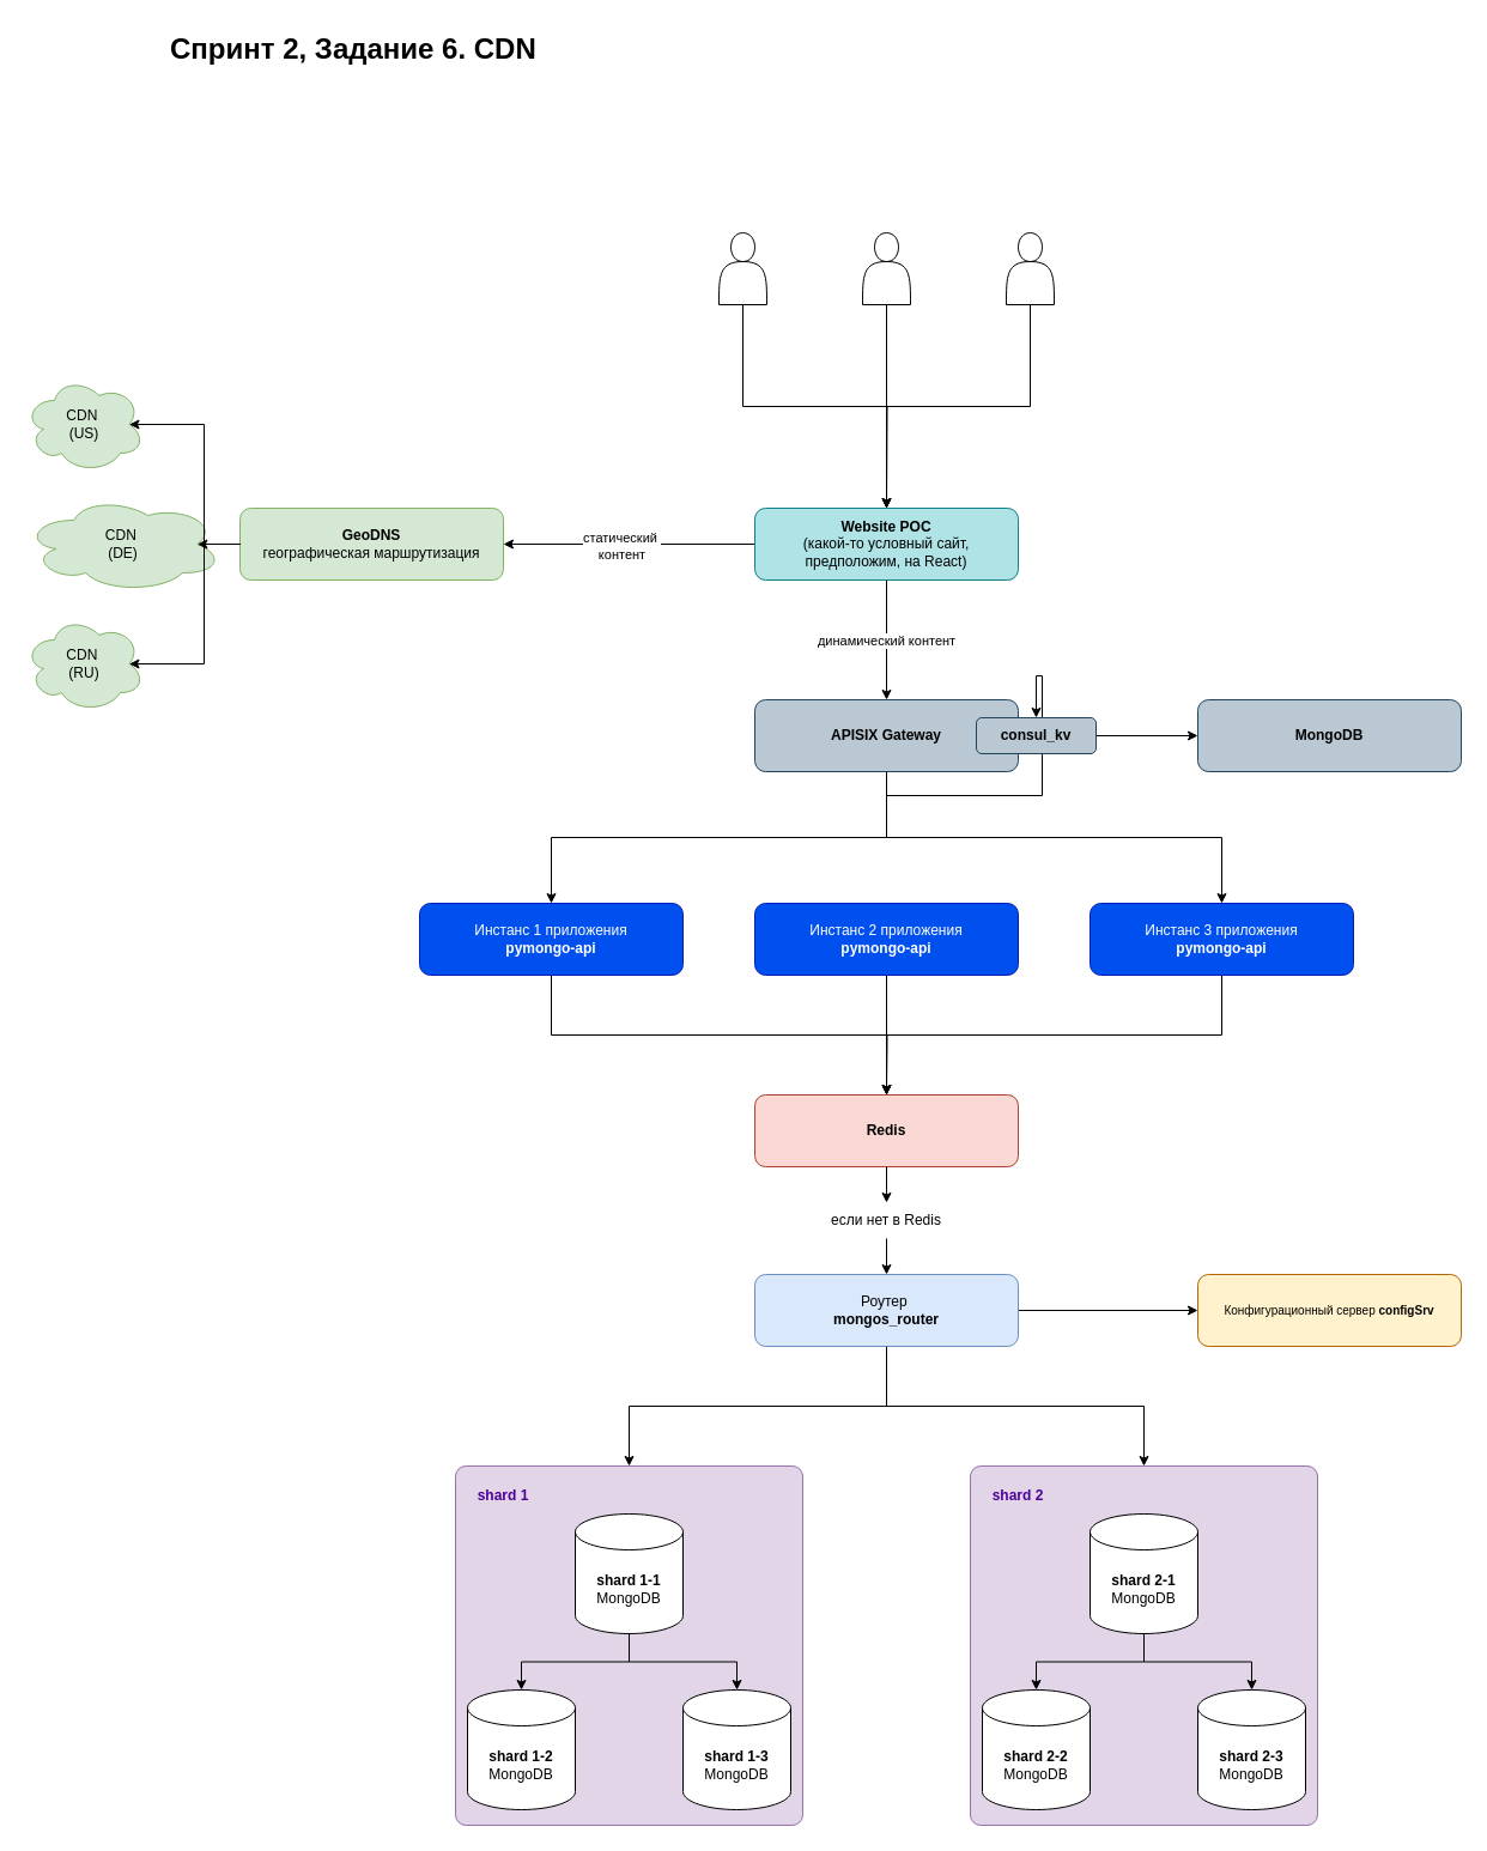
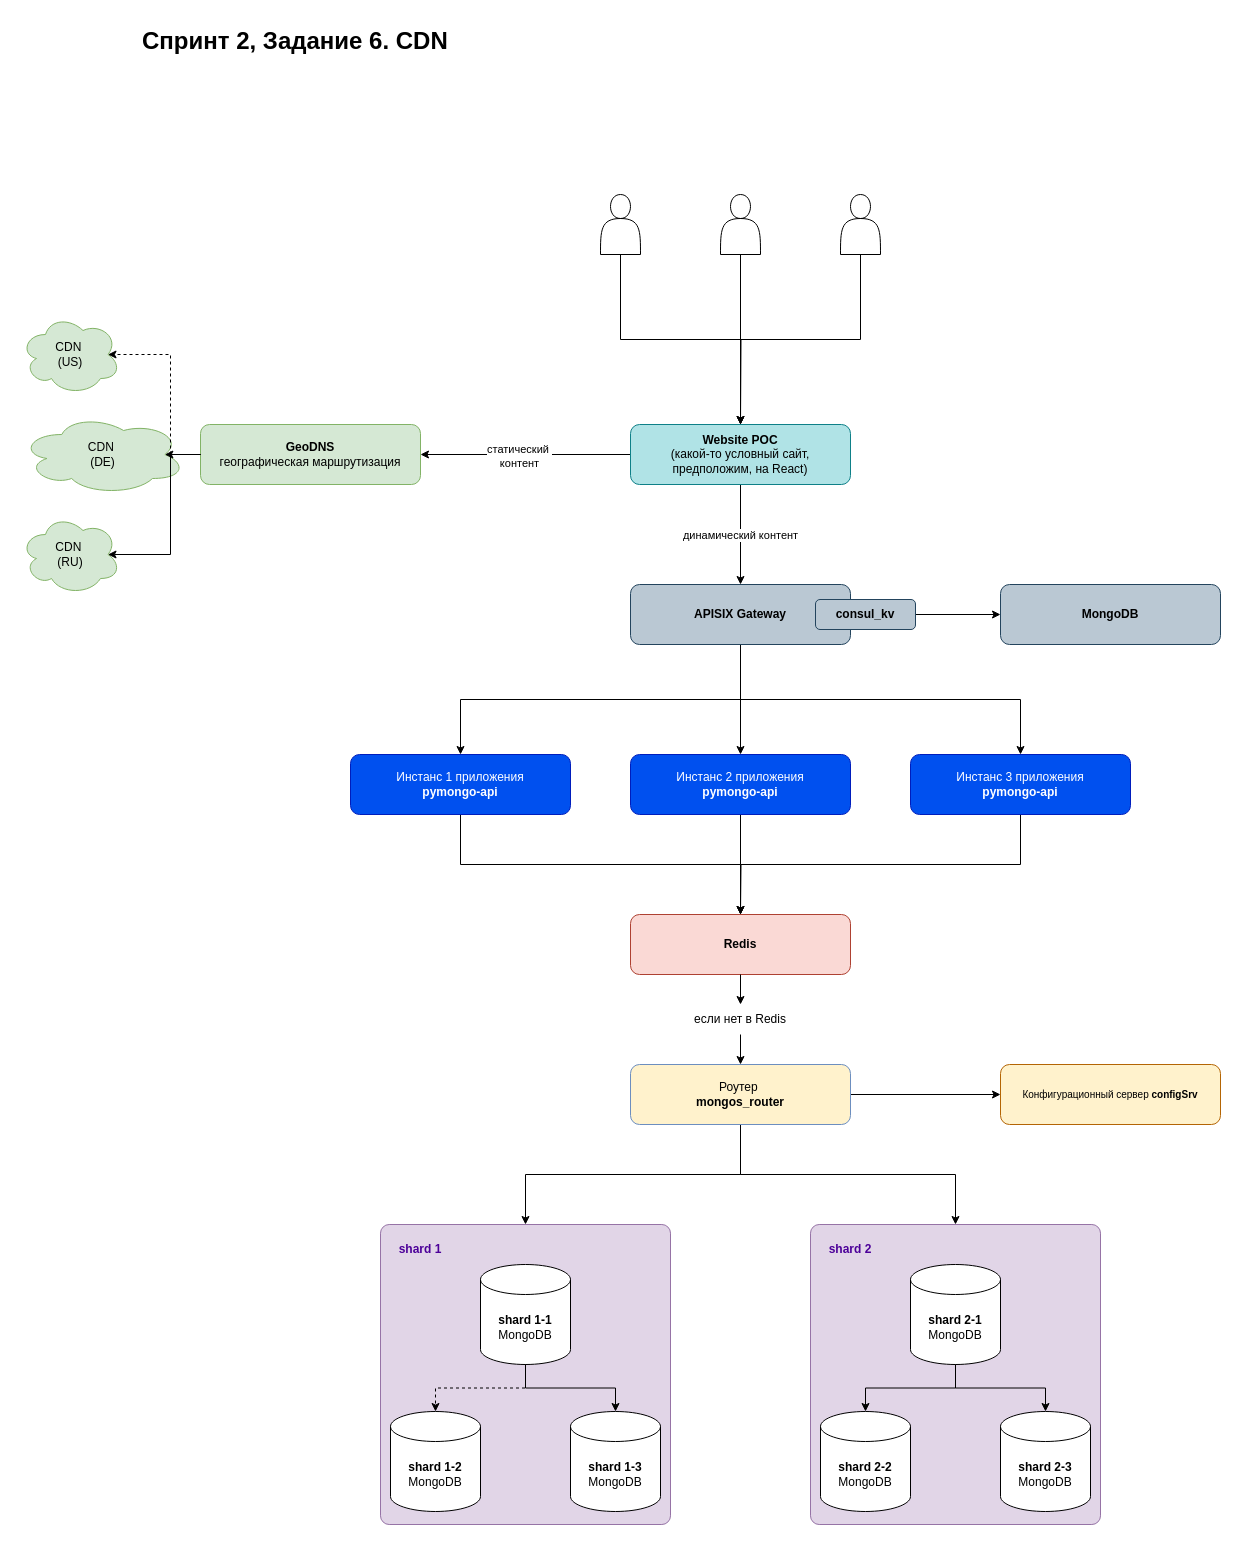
- <mxCell id="54" style="edgeStyle=orthogonalEdgeStyle;rounded=0;orthogonalLoop=1;jettySize=auto;html=1;exitX=0;exitY=0.5;exitDx=0;exitDy=0;entryX=0.875;entryY=0.5;entryDx=0;entryDy=0;entryPerimeter=0;" edge="1" parent="1" source="50" target="52"><mxGeometry relative="1" as="geometry"><Array as="points"><mxPoint x="170" y="454" /><mxPoint x="170" y="354" /></Array></mxGeometry></mxCell>
+ <mxCell id="54" style="edgeStyle=orthogonalEdgeStyle;rounded=0;orthogonalLoop=1;jettySize=auto;html=1;exitX=0;exitY=0.5;exitDx=0;exitDy=0;entryX=0.875;entryY=0.5;entryDx=0;entryDy=0;entryPerimeter=0;dashed=1;" edge="1" parent="1" source="50" target="52"><mxGeometry relative="1" as="geometry"><Array as="points"><mxPoint x="170" y="454" /><mxPoint x="170" y="354" /></Array></mxGeometry></mxCell>
- <mxCell id="34" style="edgeStyle=orthogonalEdgeStyle;rounded=0;orthogonalLoop=1;jettySize=auto;html=1;exitX=0.5;exitY=1;exitDx=0;exitDy=0;" edge="1" parent="1" source="35" target="38"><mxGeometry relative="1" as="geometry" /></mxCell>
+ <mxCell id="34" style="edgeStyle=orthogonalEdgeStyle;rounded=0;orthogonalLoop=1;jettySize=auto;html=1;exitX=0.5;exitY=1;exitDx=0;exitDy=0;entryX=0.5;entryY=0;entryDx=0;entryDy=0;" edge="1" parent="1" source="35" target="5"><mxGeometry relative="1" as="geometry" /></mxCell>
- <mxCell id="12" value="Роутер&amp;nbsp;&lt;div&gt;&lt;b&gt;mongos_router&lt;/b&gt;&lt;/div&gt;" style="rounded=1;whiteSpace=wrap;html=1;fillColor=#dae8fc;strokeColor=#6c8ebf;" vertex="1" parent="1"><mxGeometry x="630" y="1064" width="220" height="60" as="geometry" /></mxCell>
+ <mxCell id="12" value="Роутер&amp;nbsp;&lt;div&gt;&lt;b&gt;mongos_router&lt;/b&gt;&lt;/div&gt;" style="rounded=1;whiteSpace=wrap;html=1;fillColor=#fff2cc;strokeColor=#6c8ebf;" vertex="1" parent="1"><mxGeometry x="630" y="1064" width="220" height="60" as="geometry" /></mxCell>
- <mxCell id="21" style="rounded=0;orthogonalLoop=1;jettySize=auto;html=1;exitX=0.5;exitY=1;exitDx=0;exitDy=0;exitPerimeter=0;entryX=0.5;entryY=0;entryDx=0;entryDy=0;entryPerimeter=0;edgeStyle=orthogonalEdgeStyle;" edge="1" parent="1" source="6" target="15"><mxGeometry relative="1" as="geometry" /></mxCell>
+ <mxCell id="21" style="rounded=0;orthogonalLoop=1;jettySize=auto;html=1;exitX=0.5;exitY=1;exitDx=0;exitDy=0;exitPerimeter=0;entryX=0.5;entryY=0;entryDx=0;entryDy=0;entryPerimeter=0;edgeStyle=orthogonalEdgeStyle;dashed=1;" edge="1" parent="1" source="6" target="15"><mxGeometry relative="1" as="geometry" /></mxCell>
